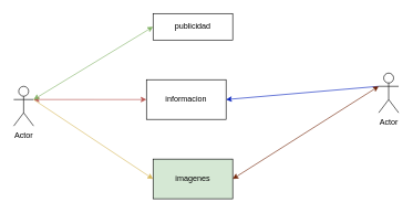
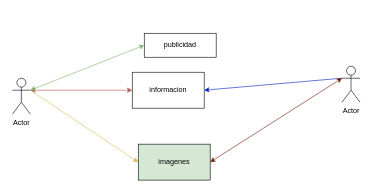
- <mxCell id="2" value="publicidad" style="rounded=0;whiteSpace=wrap;html=1;" vertex="1" parent="1"><mxGeometry x="230" y="20" width="120" height="40" as="geometry" /></mxCell>
+ <mxCell id="2" value="publicidad" style="rounded=0;whiteSpace=wrap;html=1;" vertex="1" parent="1"><mxGeometry x="240" y="55" width="120" height="40" as="geometry" /></mxCell>
